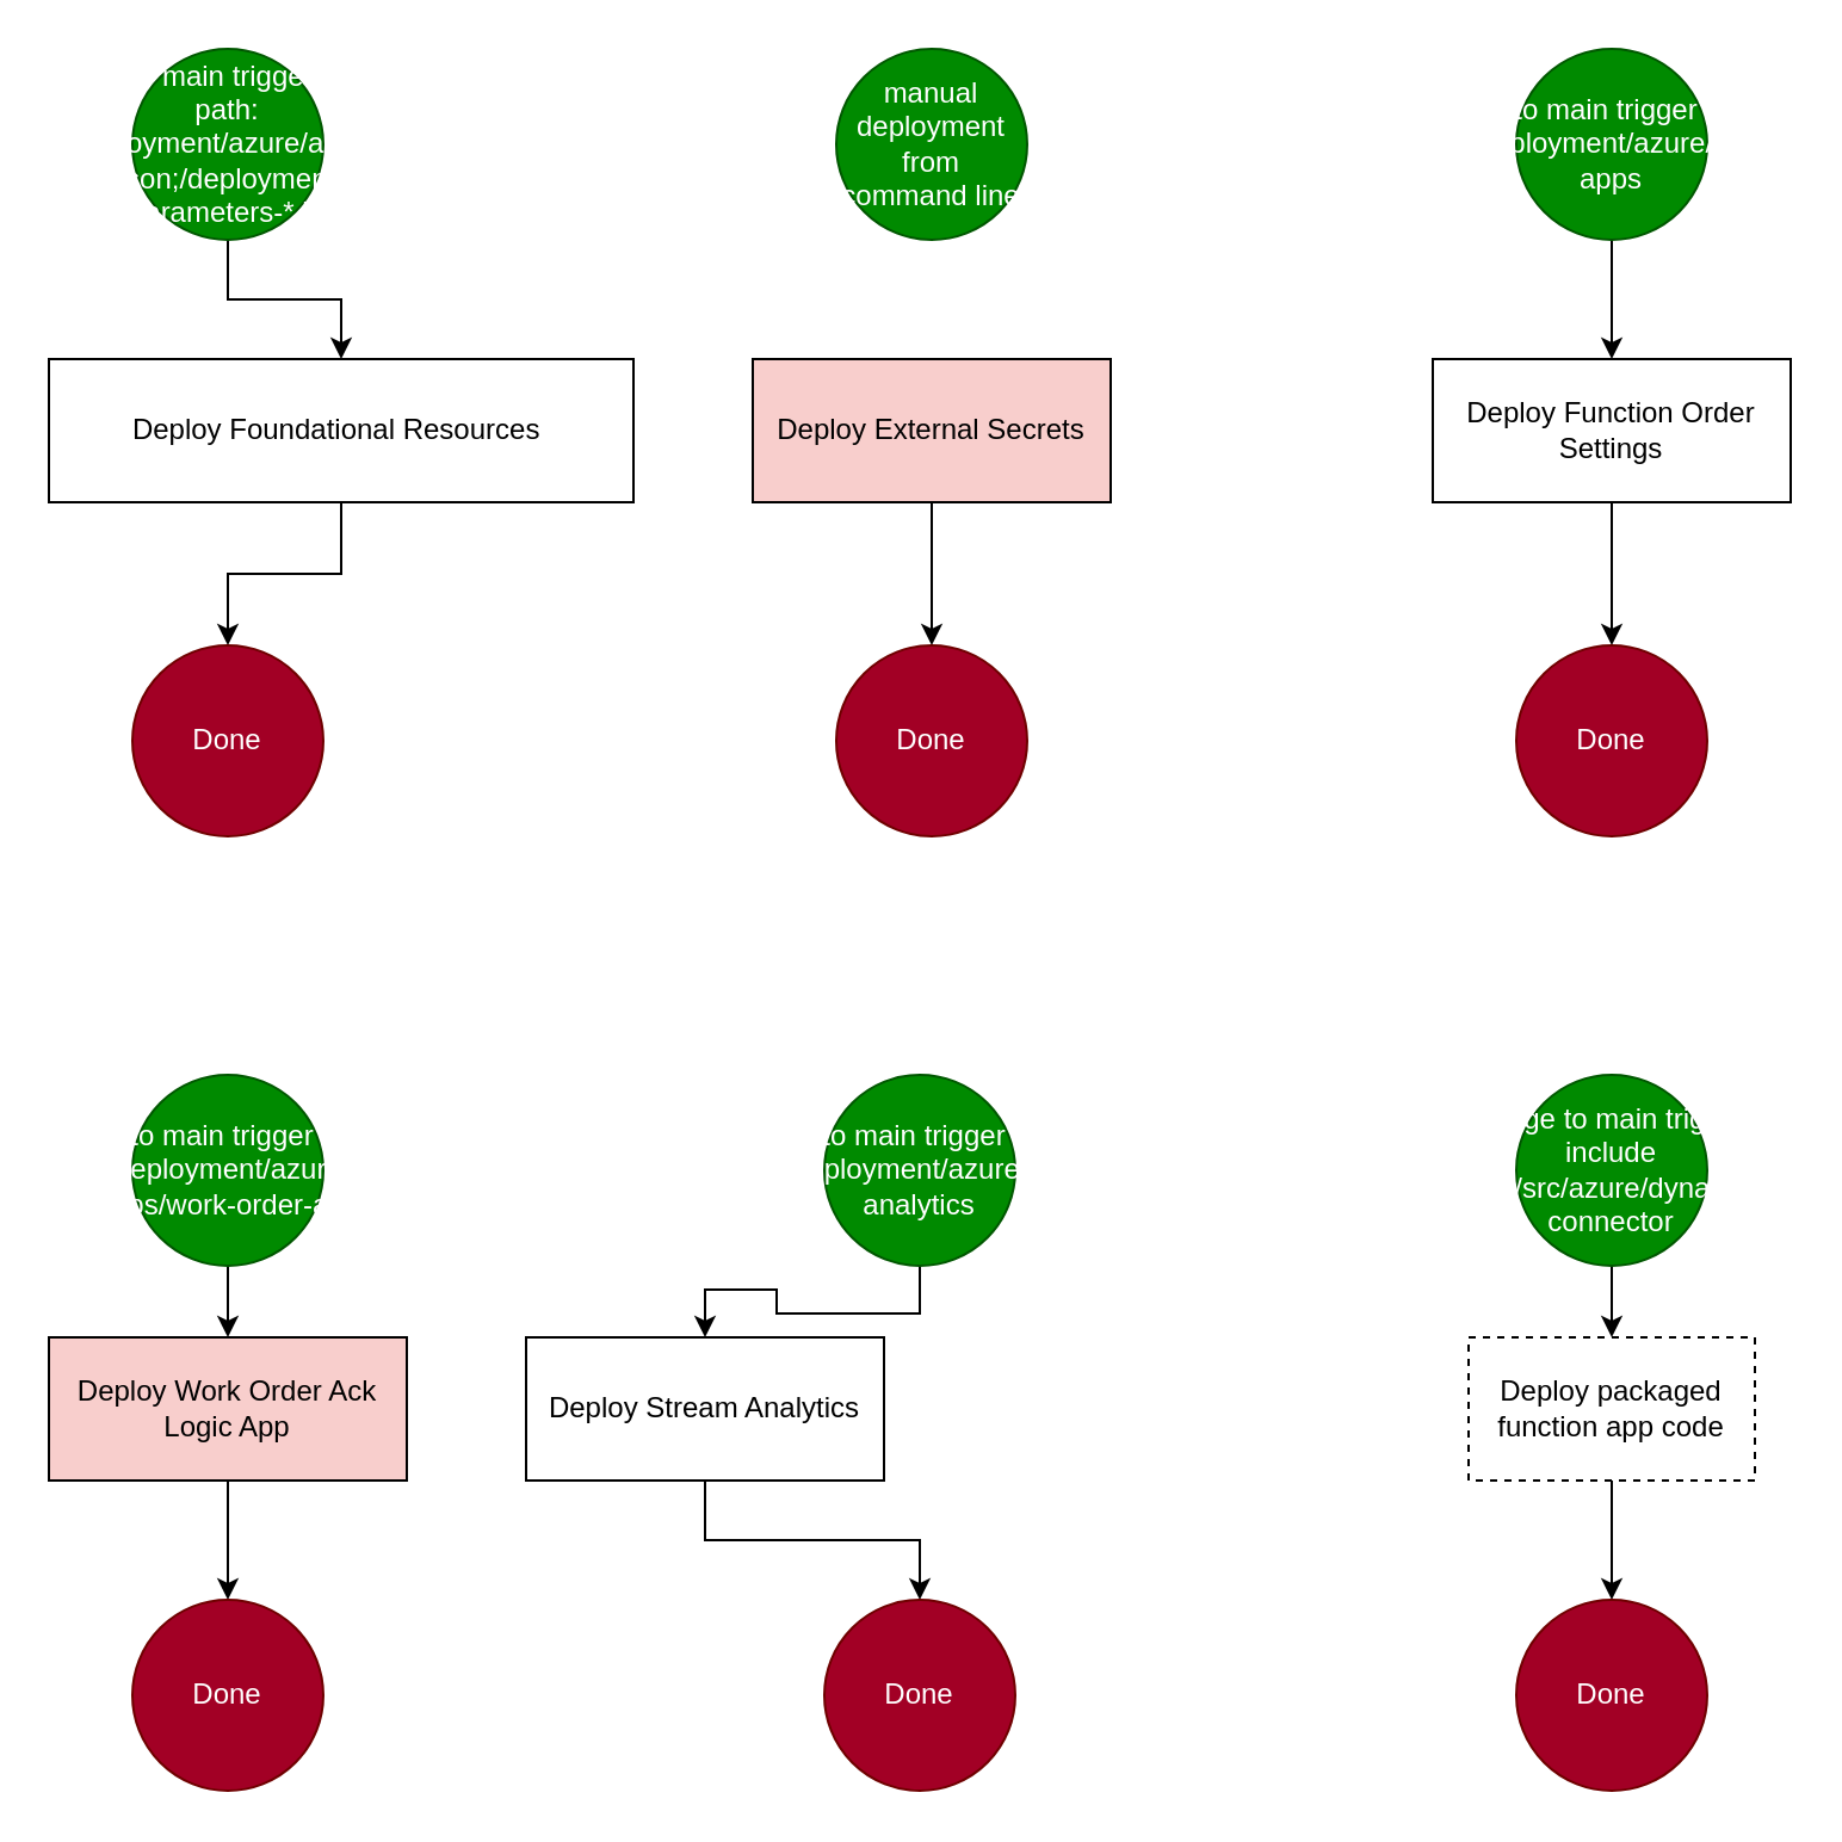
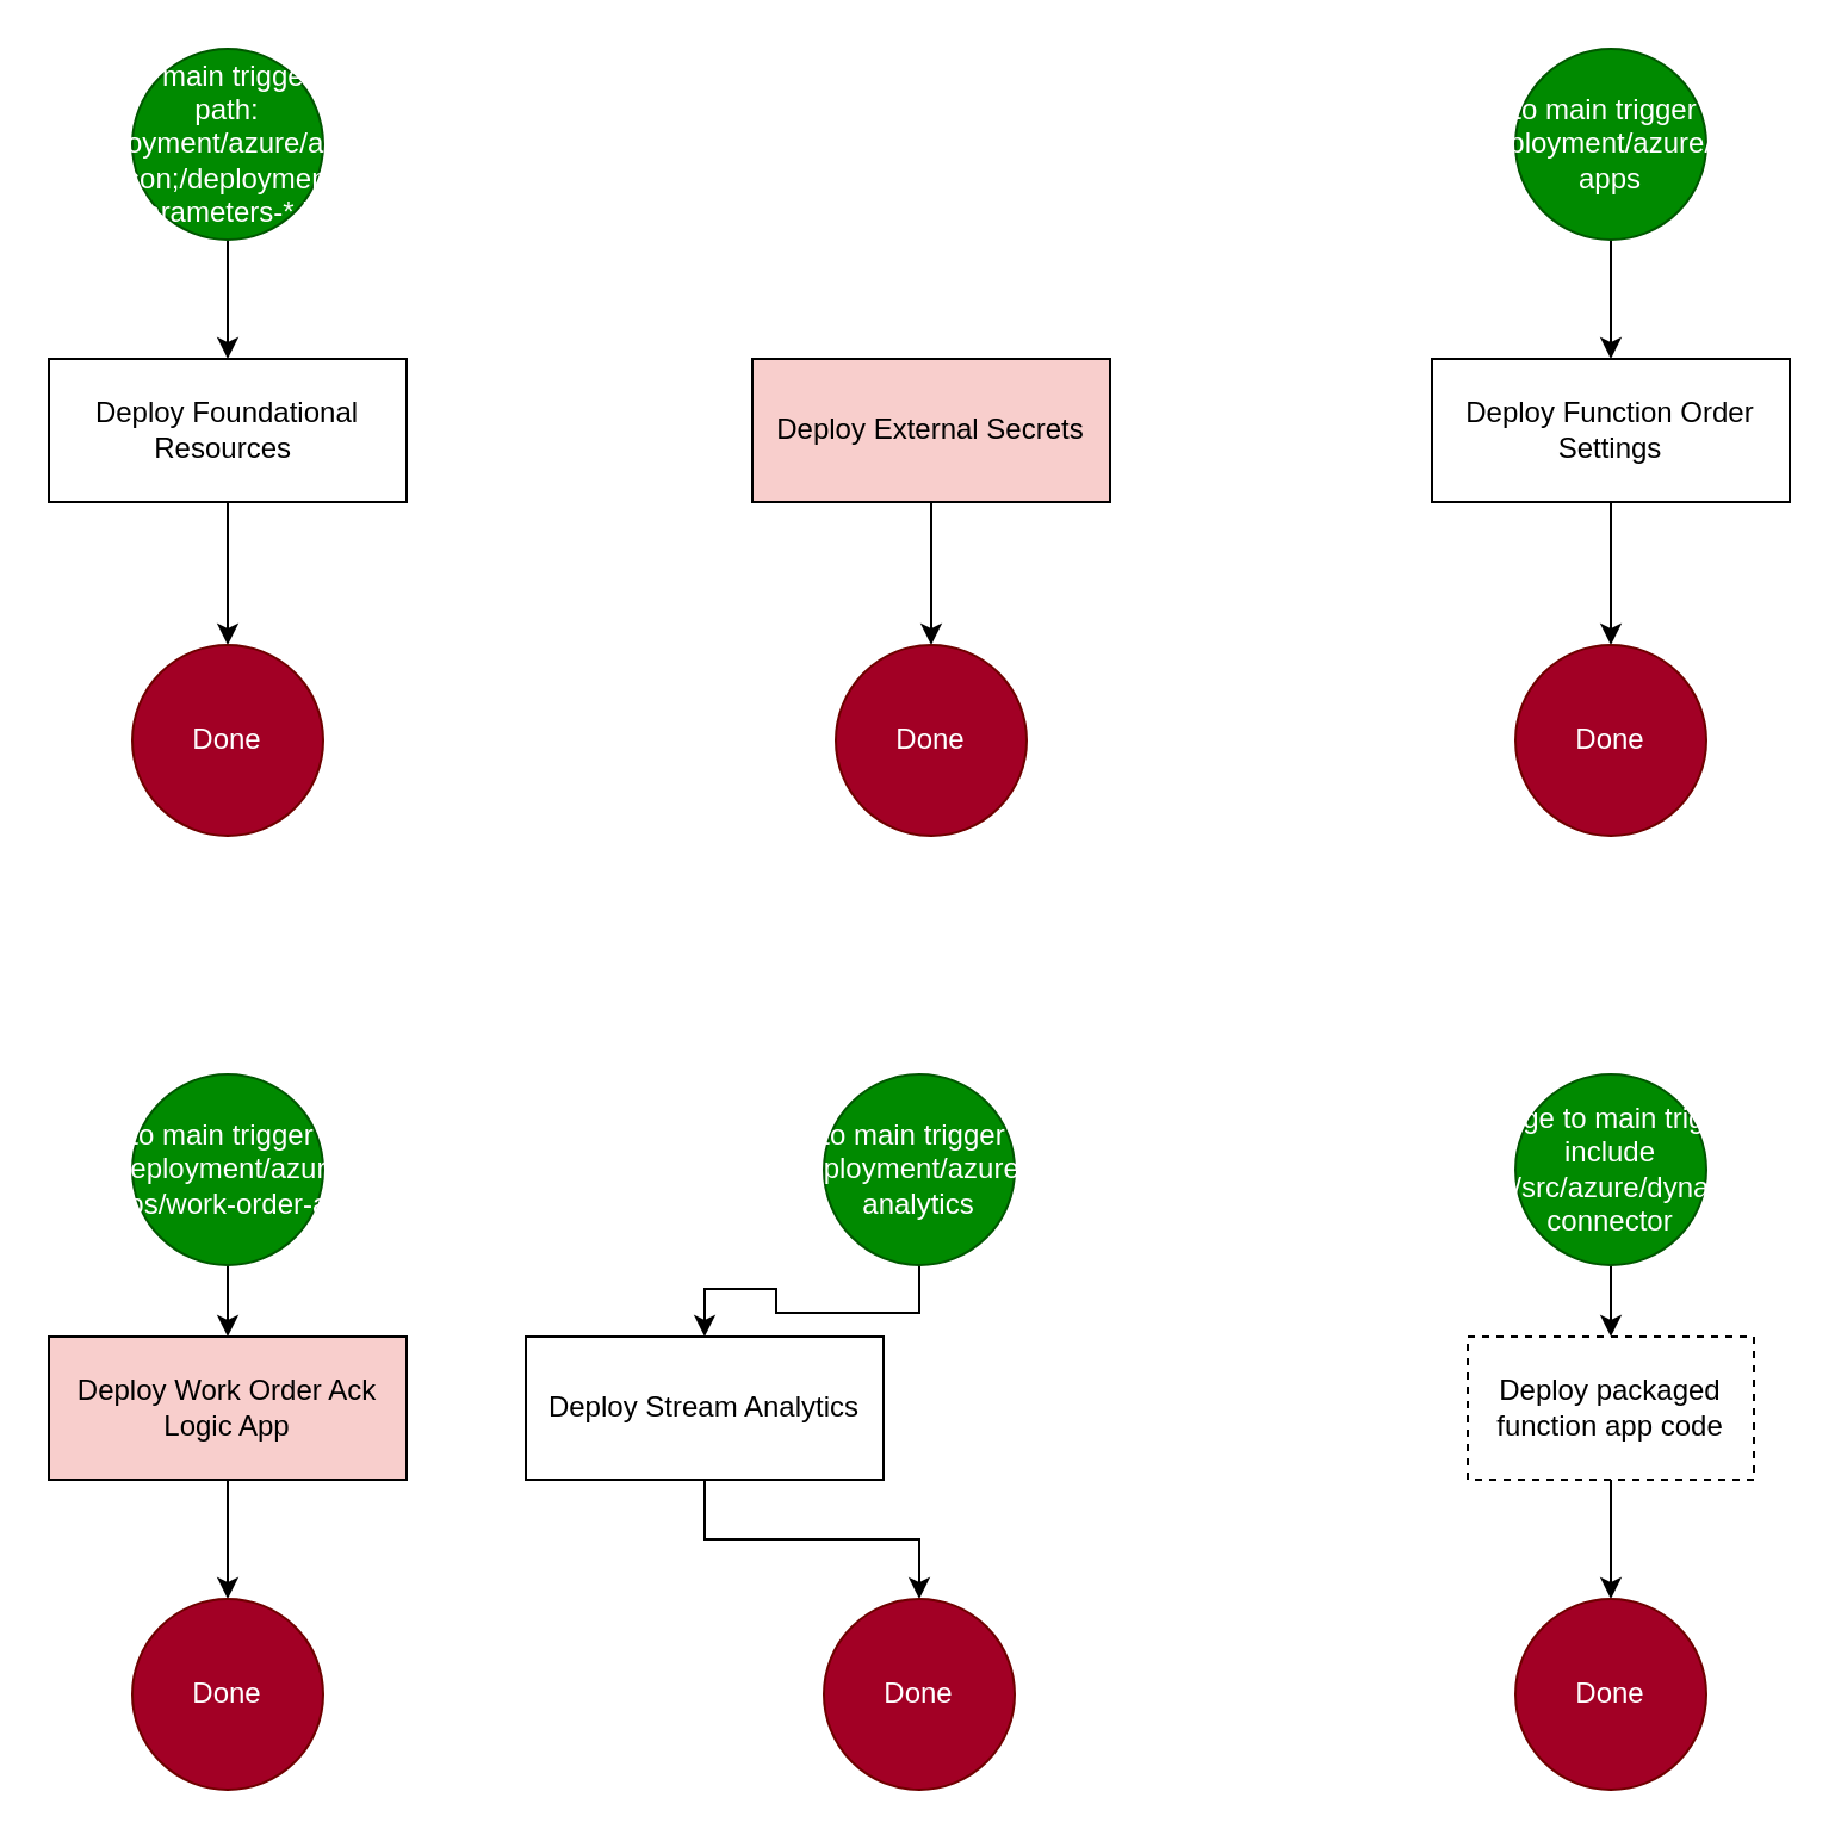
- <mxCell id="17" value="manual deployment from command line" style="ellipse;whiteSpace=wrap;html=1;aspect=fixed;fillColor=#008a00;strokeColor=#005700;fontColor=#ffffff;" parent="1" vertex="1"><mxGeometry x="350" y="20" width="80" height="80" as="geometry" /></mxCell>
- <mxCell id="5" value="Deploy Foundational Resources&amp;nbsp;" style="rounded=0;whiteSpace=wrap;html=1;" parent="1" vertex="1"><mxGeometry x="20" y="150" width="245" height="60" as="geometry" /></mxCell>
+ <mxCell id="5" value="Deploy Foundational Resources&amp;nbsp;" style="rounded=0;whiteSpace=wrap;html=1;" parent="1" vertex="1"><mxGeometry x="20" y="150" width="150" height="60" as="geometry" /></mxCell>
